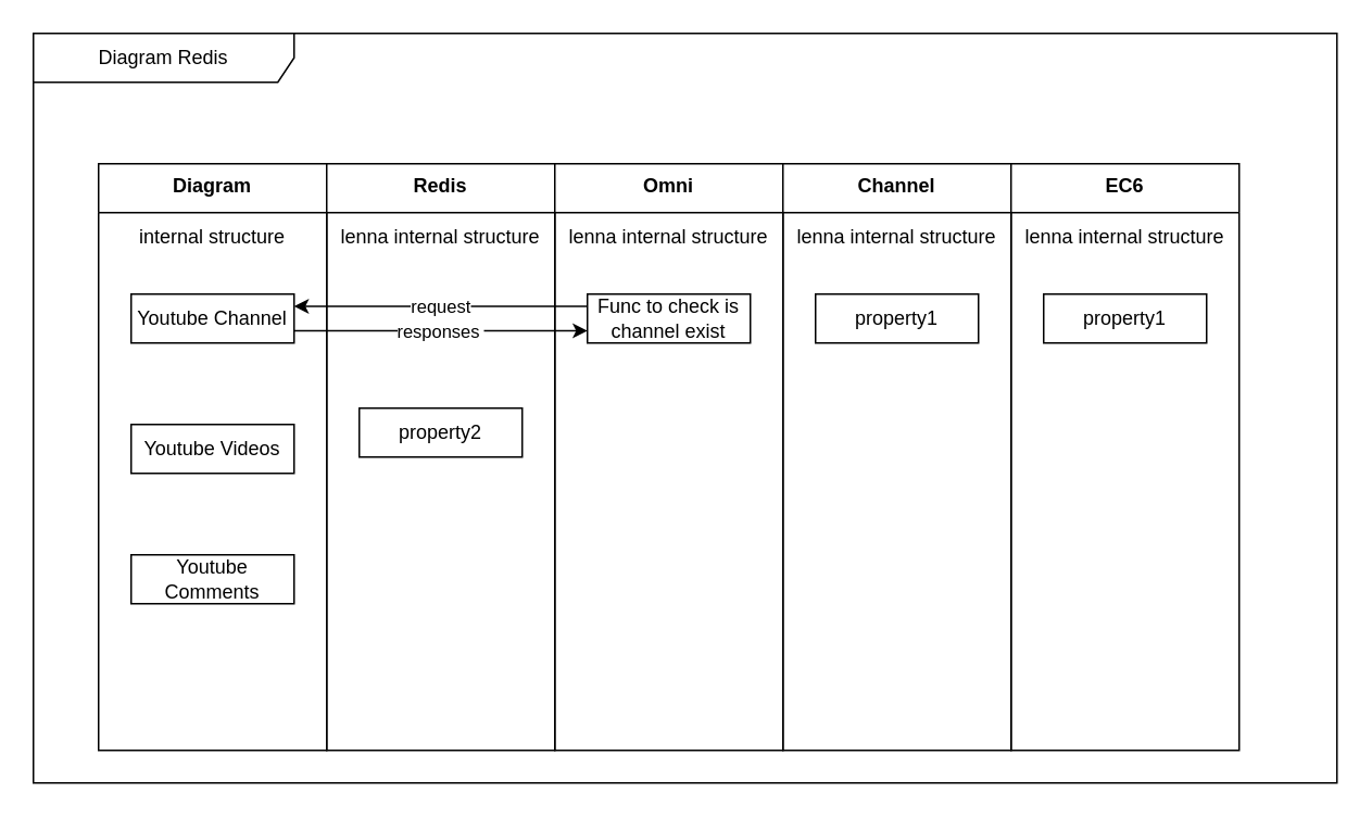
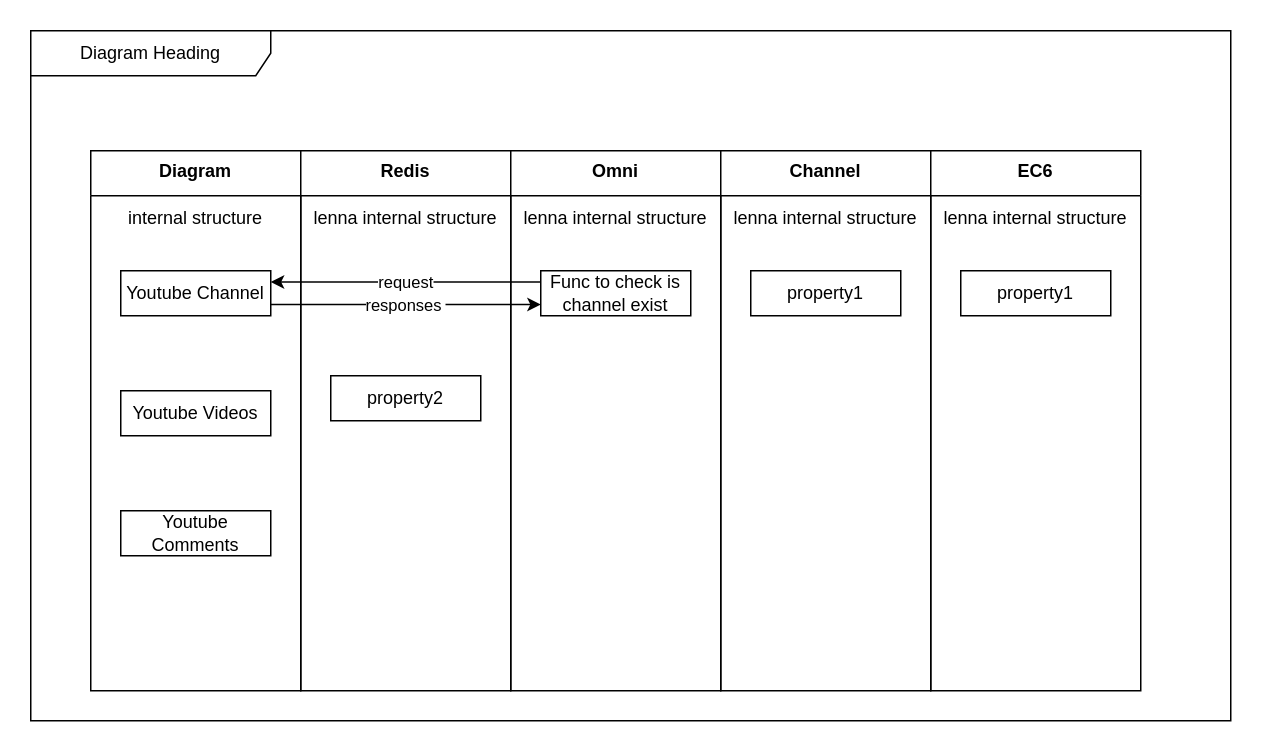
- <mxCell id="2" value="Diagram Redis" style="shape=umlFrame;whiteSpace=wrap;html=1;pointerEvents=0;recursiveResize=0;container=1;collapsible=0;width=160;" vertex="1" parent="1"><mxGeometry x="20" y="20" width="800" height="460" as="geometry" /></mxCell>
+ <mxCell id="2" value="Diagram Heading" style="shape=umlFrame;whiteSpace=wrap;html=1;pointerEvents=0;recursiveResize=0;container=1;collapsible=0;width=160;" vertex="1" parent="1"><mxGeometry x="20" y="20" width="800" height="460" as="geometry" /></mxCell>
